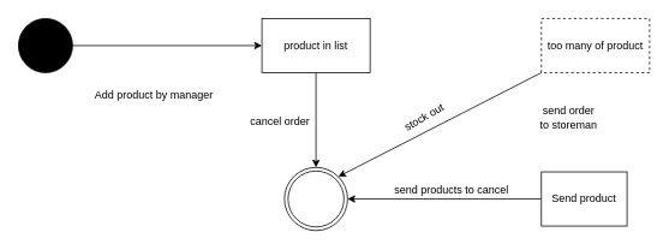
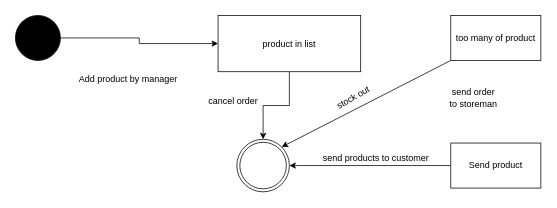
- <mxCell id="5" value="product in list" style="whiteSpace=wrap;html=1;fillColor=#FFFFFF;" vertex="1" parent="1"><mxGeometry x="290" y="20" width="120" height="60" as="geometry" /></mxCell>
+ <mxCell id="5" value="product in list" style="whiteSpace=wrap;html=1;fillColor=#FFFFFF;" vertex="1" parent="1"><mxGeometry x="290" y="20" width="190" height="75" as="geometry" /></mxCell>
- <mxCell id="7" value="too many of product" style="whiteSpace=wrap;html=1;fillColor=#FFFFFF;dashed=1;" vertex="1" parent="1"><mxGeometry x="600" y="20" width="120" height="60" as="geometry" /></mxCell>
+ <mxCell id="7" value="too many of product" style="whiteSpace=wrap;html=1;fillColor=#FFFFFF;" vertex="1" parent="1"><mxGeometry x="600" y="20" width="120" height="60" as="geometry" /></mxCell>
- <mxCell id="12" value="send products to cancel" style="text;html=1;align=center;verticalAlign=middle;resizable=0;points=[];autosize=1;" vertex="1" parent="1"><mxGeometry x="420" y="200" width="160" height="20" as="geometry" /></mxCell>
+ <mxCell id="12" value="send products to customer" style="text;html=1;align=center;verticalAlign=middle;resizable=0;points=[];autosize=1;" vertex="1" parent="1"><mxGeometry x="420" y="200" width="160" height="20" as="geometry" /></mxCell>
- <mxCell id="9" value="Send product" style="whiteSpace=wrap;html=1;fillColor=#FFFFFF;" vertex="1" parent="1"><mxGeometry x="600" y="190" width="95" height="60" as="geometry" /></mxCell>
+ <mxCell id="9" value="Send product" style="whiteSpace=wrap;html=1;fillColor=#FFFFFF;" vertex="1" parent="1"><mxGeometry x="600" y="190" width="120" height="60" as="geometry" /></mxCell>
